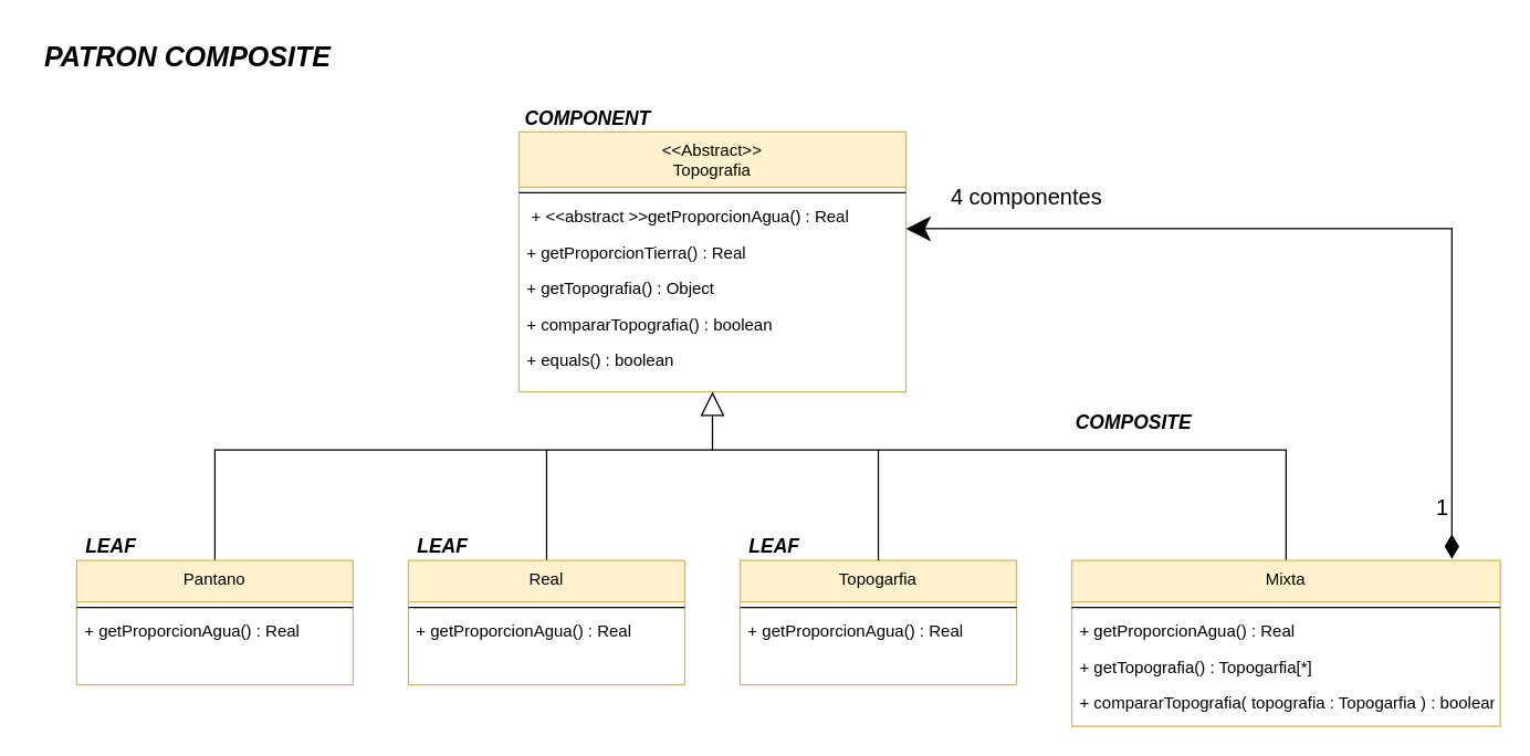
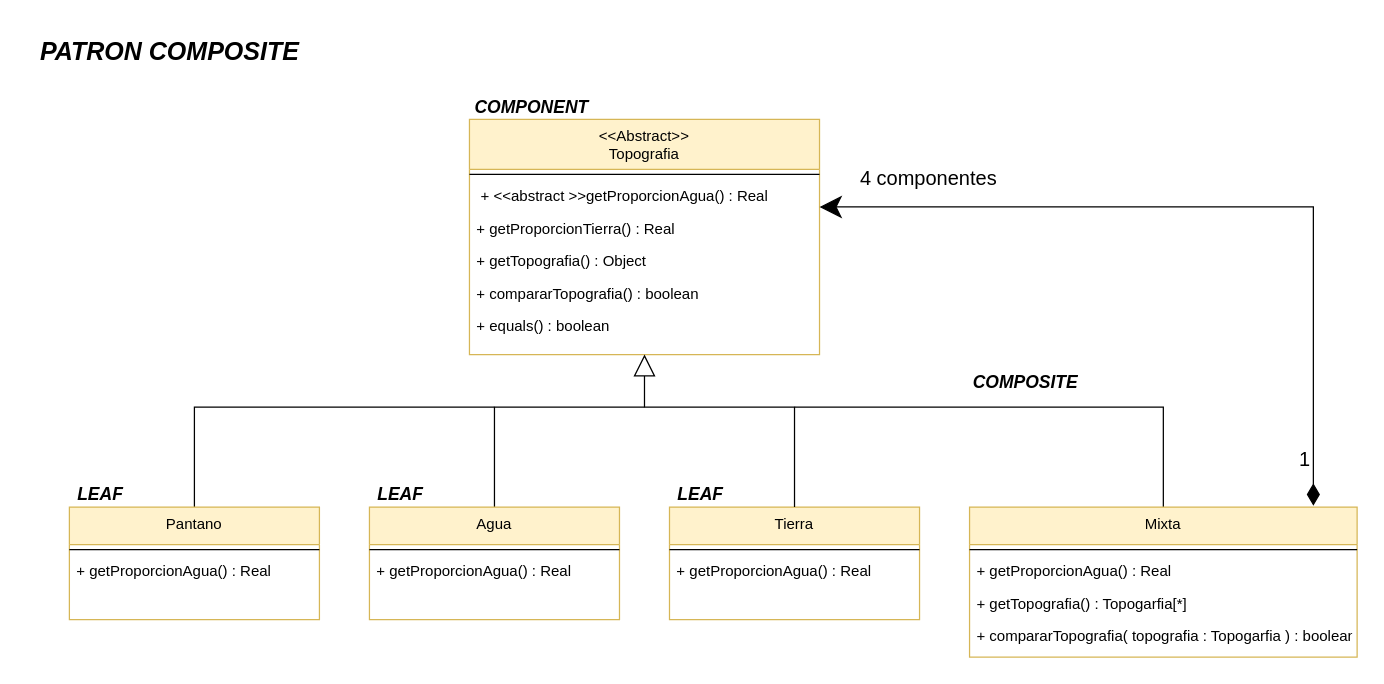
- <mxCell id="25" value="Real" style="swimlane;fontStyle=0;align=center;verticalAlign=top;childLayout=stackLayout;horizontal=1;startSize=30;horizontalStack=0;resizeParent=1;resizeLast=0;collapsible=1;marginBottom=0;rounded=0;shadow=0;strokeWidth=1;fillColor=#fff2cc;strokeColor=#d6b656;" vertex="1" parent="1"><mxGeometry x="295" y="405" width="200" height="90" as="geometry"><mxRectangle x="110" y="-20" width="160" height="26" as="alternateBounds" /></mxGeometry></mxCell>
+ <mxCell id="25" value="Agua" style="swimlane;fontStyle=0;align=center;verticalAlign=top;childLayout=stackLayout;horizontal=1;startSize=30;horizontalStack=0;resizeParent=1;resizeLast=0;collapsible=1;marginBottom=0;rounded=0;shadow=0;strokeWidth=1;fillColor=#fff2cc;strokeColor=#d6b656;" vertex="1" parent="1"><mxGeometry x="295" y="405" width="200" height="90" as="geometry"><mxRectangle x="110" y="-20" width="160" height="26" as="alternateBounds" /></mxGeometry></mxCell>
- <mxCell id="20" value="Topogarfia" style="swimlane;fontStyle=0;align=center;verticalAlign=top;childLayout=stackLayout;horizontal=1;startSize=30;horizontalStack=0;resizeParent=1;resizeLast=0;collapsible=1;marginBottom=0;rounded=0;shadow=0;strokeWidth=1;fillColor=#fff2cc;strokeColor=#d6b656;" vertex="1" parent="1"><mxGeometry x="535" y="405" width="200" height="90" as="geometry"><mxRectangle x="110" y="-20" width="160" height="26" as="alternateBounds" /></mxGeometry></mxCell>
+ <mxCell id="20" value="Tierra" style="swimlane;fontStyle=0;align=center;verticalAlign=top;childLayout=stackLayout;horizontal=1;startSize=30;horizontalStack=0;resizeParent=1;resizeLast=0;collapsible=1;marginBottom=0;rounded=0;shadow=0;strokeWidth=1;fillColor=#fff2cc;strokeColor=#d6b656;" vertex="1" parent="1"><mxGeometry x="535" y="405" width="200" height="90" as="geometry"><mxRectangle x="110" y="-20" width="160" height="26" as="alternateBounds" /></mxGeometry></mxCell>
